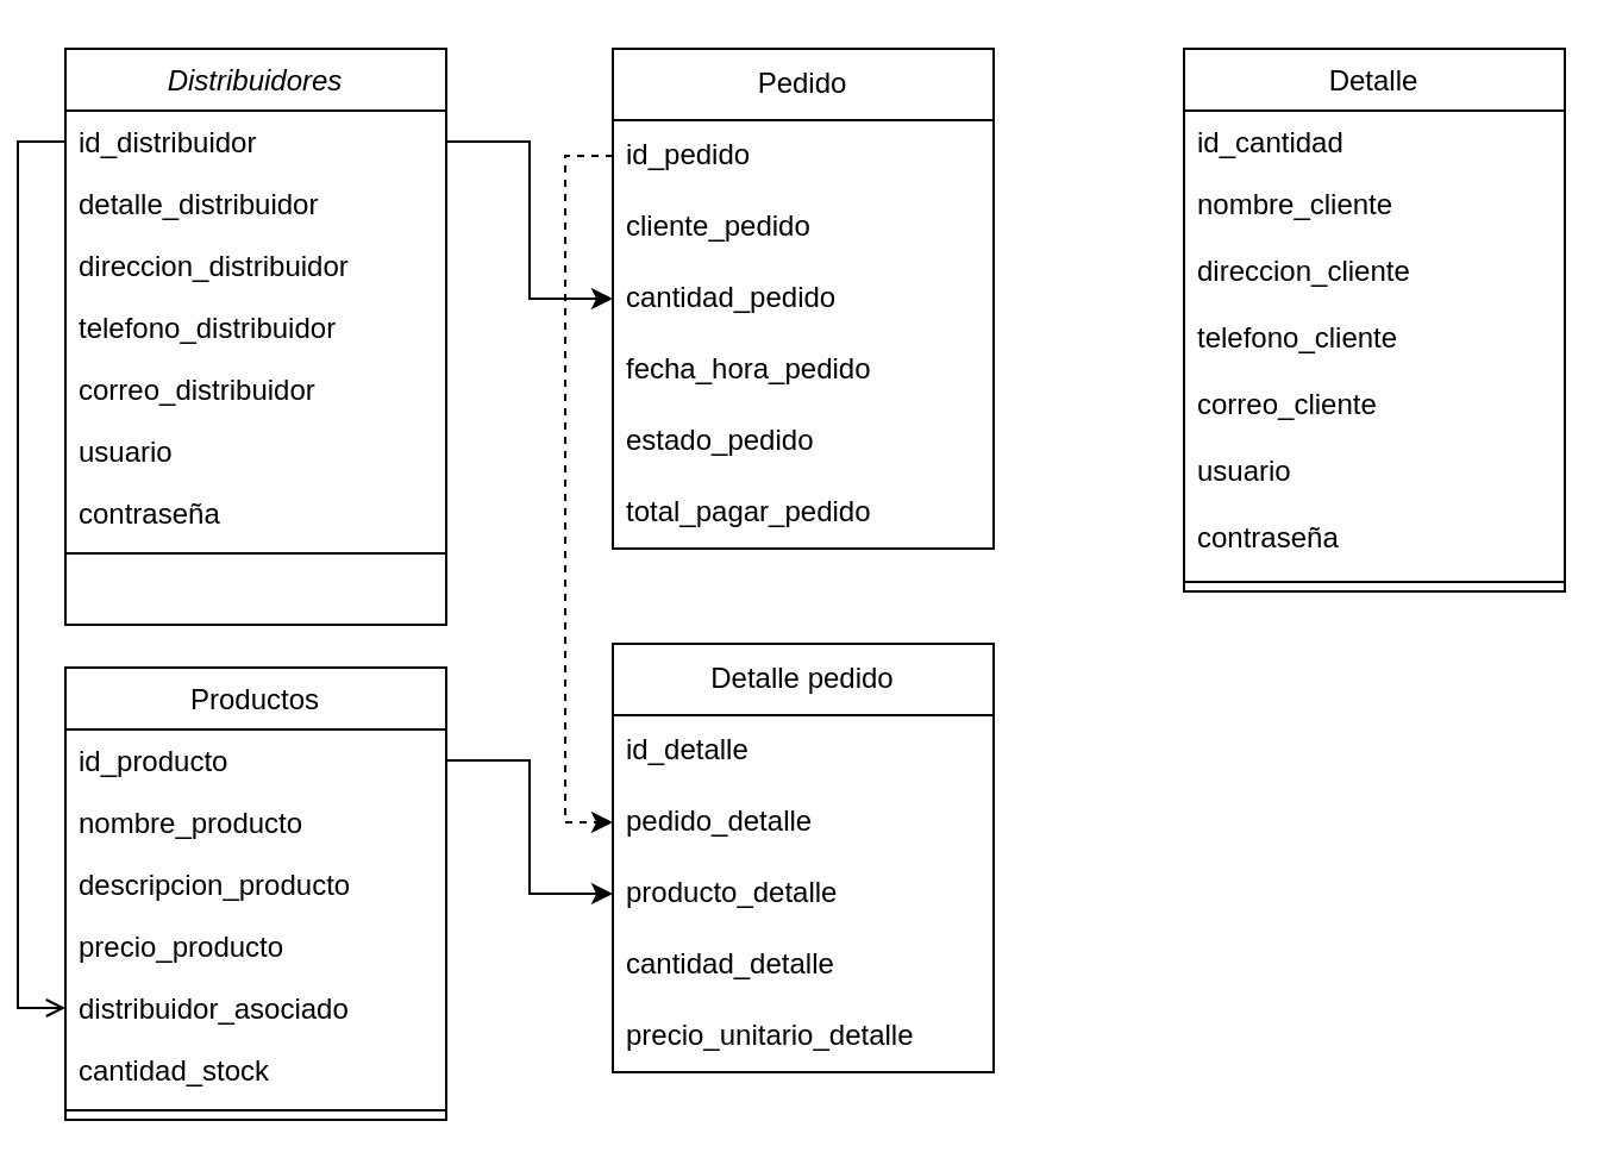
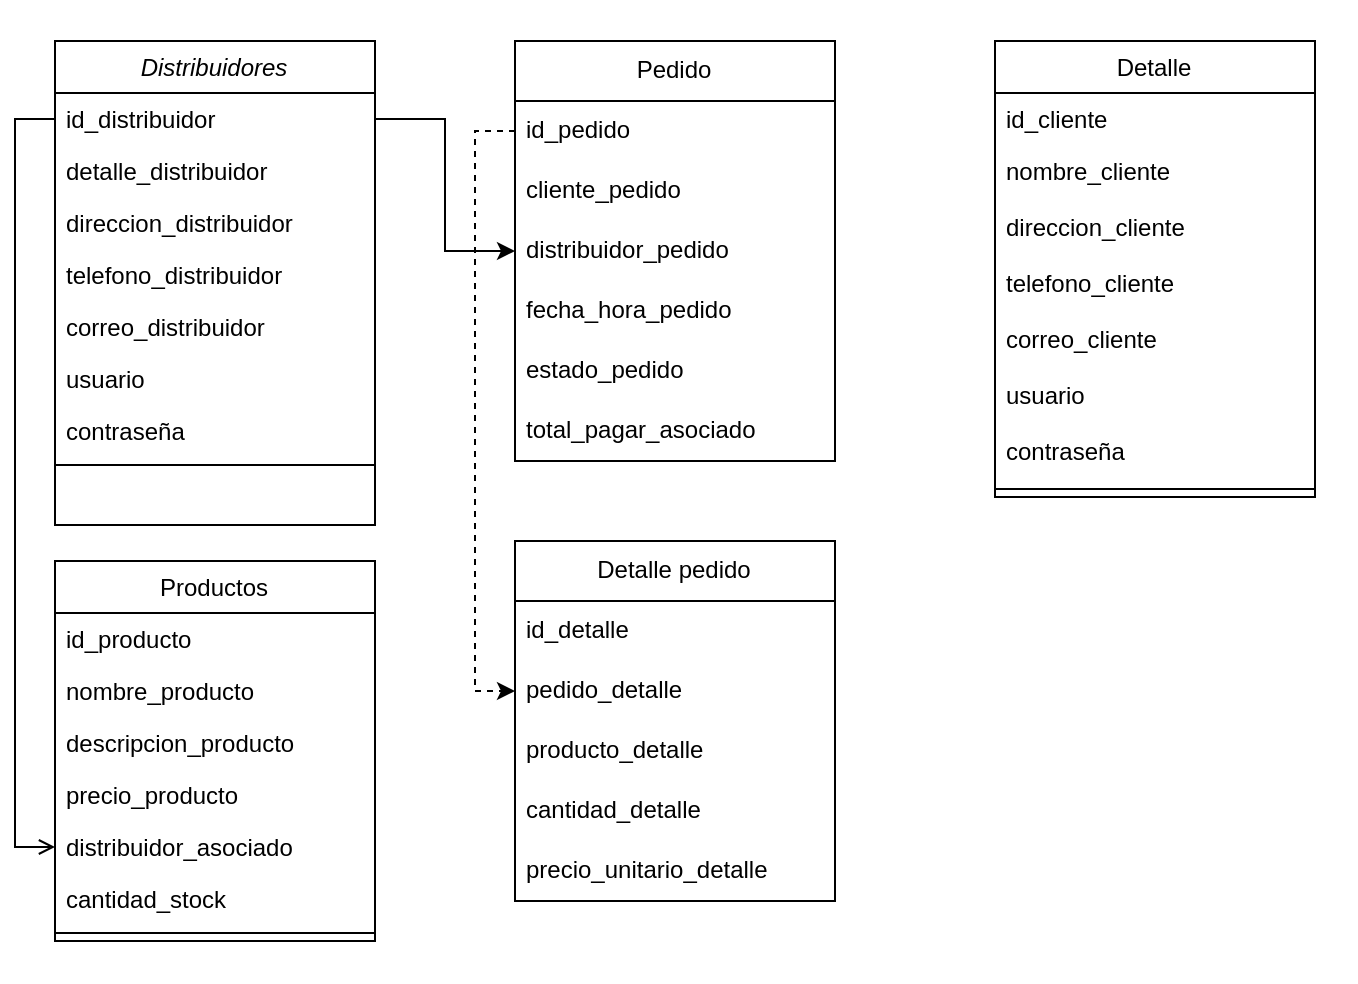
- <mxCell id="20" value="id_cantidad" style="text;align=left;verticalAlign=top;spacingLeft=4;spacingRight=4;overflow=hidden;rotatable=0;points=[[0,0.5],[1,0.5]];portConstraint=eastwest;" parent="19" vertex="1"><mxGeometry y="26" width="160" height="26" as="geometry" /></mxCell>
+ <mxCell id="20" value="id_cliente" style="text;align=left;verticalAlign=top;spacingLeft=4;spacingRight=4;overflow=hidden;rotatable=0;points=[[0,0.5],[1,0.5]];portConstraint=eastwest;" parent="19" vertex="1"><mxGeometry y="26" width="160" height="26" as="geometry" /></mxCell>
- <mxCell id="32" value="cantidad_pedido" style="text;strokeColor=none;fillColor=none;align=left;verticalAlign=middle;spacingLeft=4;spacingRight=4;overflow=hidden;points=[[0,0.5],[1,0.5]];portConstraint=eastwest;rotatable=0;whiteSpace=wrap;html=1;" parent="29" vertex="1"><mxGeometry y="90" width="160" height="30" as="geometry" /></mxCell>
+ <mxCell id="32" value="distribuidor_pedido" style="text;strokeColor=none;fillColor=none;align=left;verticalAlign=middle;spacingLeft=4;spacingRight=4;overflow=hidden;points=[[0,0.5],[1,0.5]];portConstraint=eastwest;rotatable=0;whiteSpace=wrap;html=1;" parent="29" vertex="1"><mxGeometry y="90" width="160" height="30" as="geometry" /></mxCell>
- <mxCell id="35" value="total_pagar_pedido" style="text;strokeColor=none;fillColor=none;align=left;verticalAlign=middle;spacingLeft=4;spacingRight=4;overflow=hidden;points=[[0,0.5],[1,0.5]];portConstraint=eastwest;rotatable=0;whiteSpace=wrap;html=1;" parent="29" vertex="1"><mxGeometry y="180" width="160" height="30" as="geometry" /></mxCell>
+ <mxCell id="35" value="total_pagar_asociado" style="text;strokeColor=none;fillColor=none;align=left;verticalAlign=middle;spacingLeft=4;spacingRight=4;overflow=hidden;points=[[0,0.5],[1,0.5]];portConstraint=eastwest;rotatable=0;whiteSpace=wrap;html=1;" parent="29" vertex="1"><mxGeometry y="180" width="160" height="30" as="geometry" /></mxCell>
- <mxCell id="43" style="edgeStyle=orthogonalEdgeStyle;rounded=0;orthogonalLoop=1;jettySize=auto;html=1;entryX=0;entryY=0.5;entryDx=0;entryDy=0;" parent="1" source="12" target="39" edge="1"><mxGeometry relative="1" as="geometry" /></mxCell>
